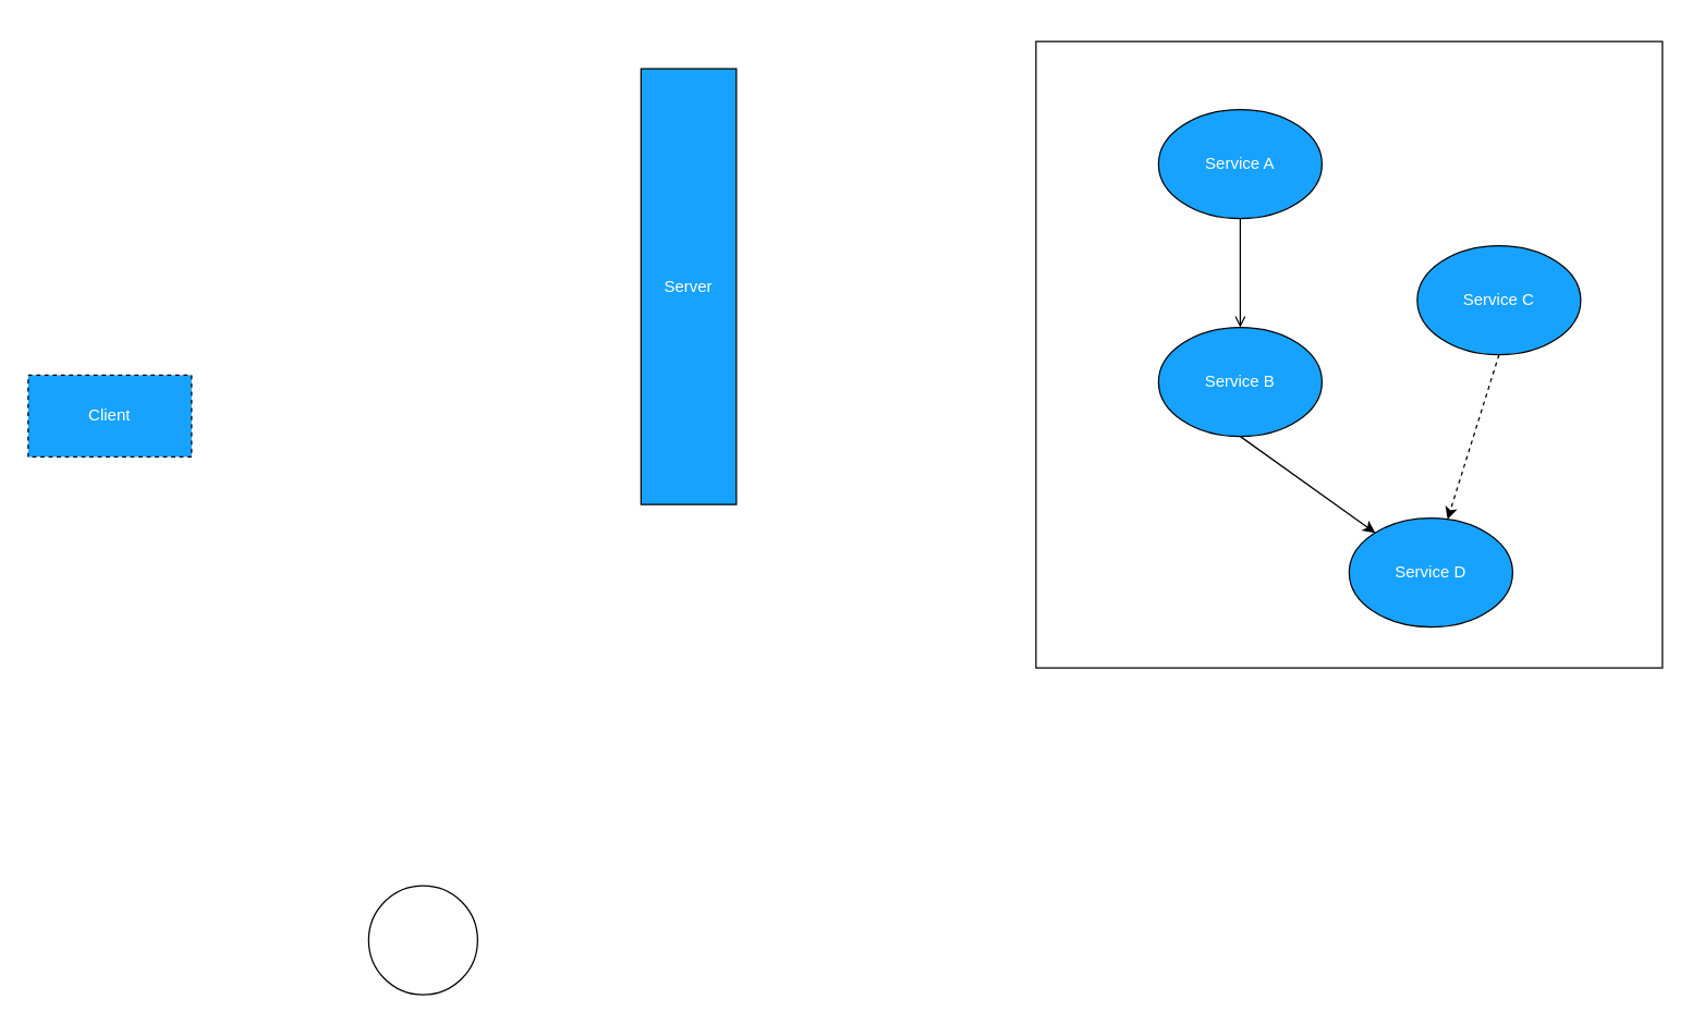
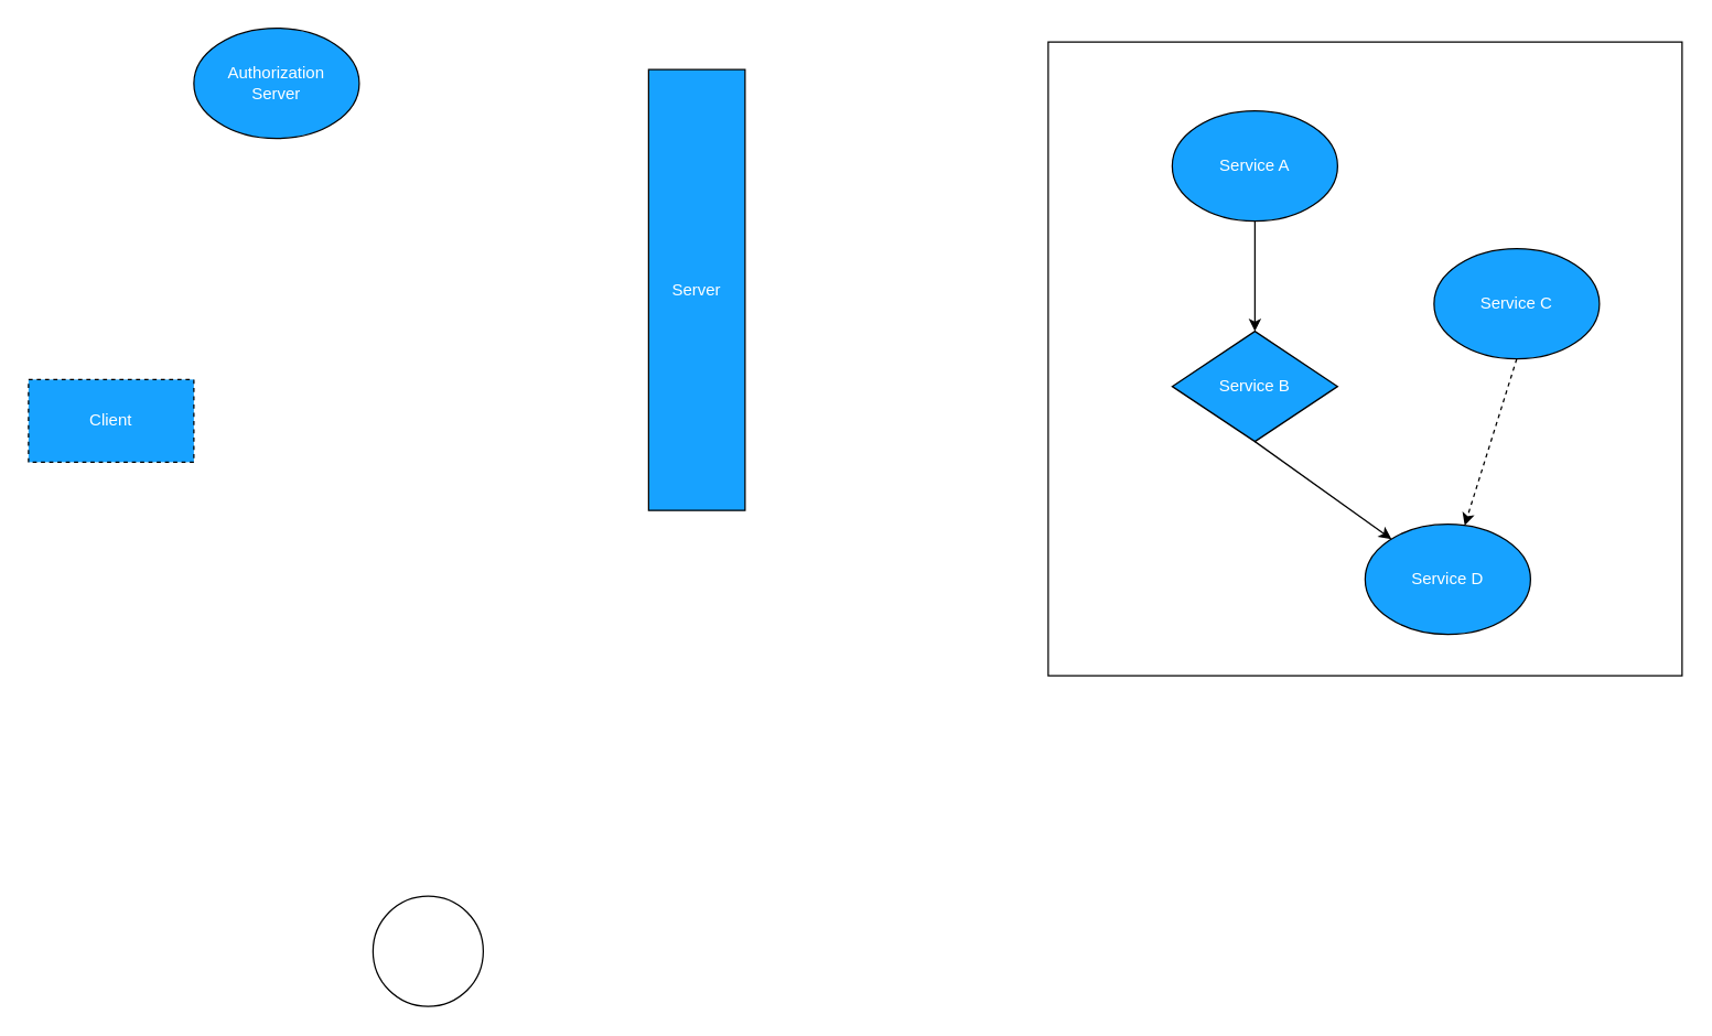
+ <mxCell id="3" value="Authorization&lt;br&gt;Server" style="ellipse;whiteSpace=wrap;html=1;fillColor=#17A2FF;fontColor=#FFFFFF;" vertex="1" parent="1"><mxGeometry x="140" y="20" width="120" height="80" as="geometry" /></mxCell>
- <mxCell id="11" value="" style="endArrow=open;html=1;fontColor=#FFFFFF;exitX=0.5;exitY=1;exitDx=0;exitDy=0;" edge="1" parent="1" source="7" target="8"><mxGeometry width="50" height="50" relative="1" as="geometry"><mxPoint x="610" y="310" as="sourcePoint" /><mxPoint x="660" y="260" as="targetPoint" /></mxGeometry></mxCell>
+ <mxCell id="11" value="" style="endArrow=classic;html=1;fontColor=#FFFFFF;exitX=0.5;exitY=1;exitDx=0;exitDy=0;" edge="1" parent="1" source="7" target="8"><mxGeometry width="50" height="50" relative="1" as="geometry"><mxPoint x="610" y="310" as="sourcePoint" /><mxPoint x="660" y="260" as="targetPoint" /></mxGeometry></mxCell>
- <mxCell id="8" value="Service B" style="ellipse;whiteSpace=wrap;html=1;fillColor=#17A2FF;fontColor=#FFFFFF;" vertex="1" parent="1"><mxGeometry x="850" y="240" width="120" height="80" as="geometry" /></mxCell>
+ <mxCell id="8" value="Service B" style="rhombus;whiteSpace=wrap;html=1;fillColor=#17A2FF;fontColor=#FFFFFF;" vertex="1" parent="1"><mxGeometry x="850" y="240" width="120" height="80" as="geometry" /></mxCell>
